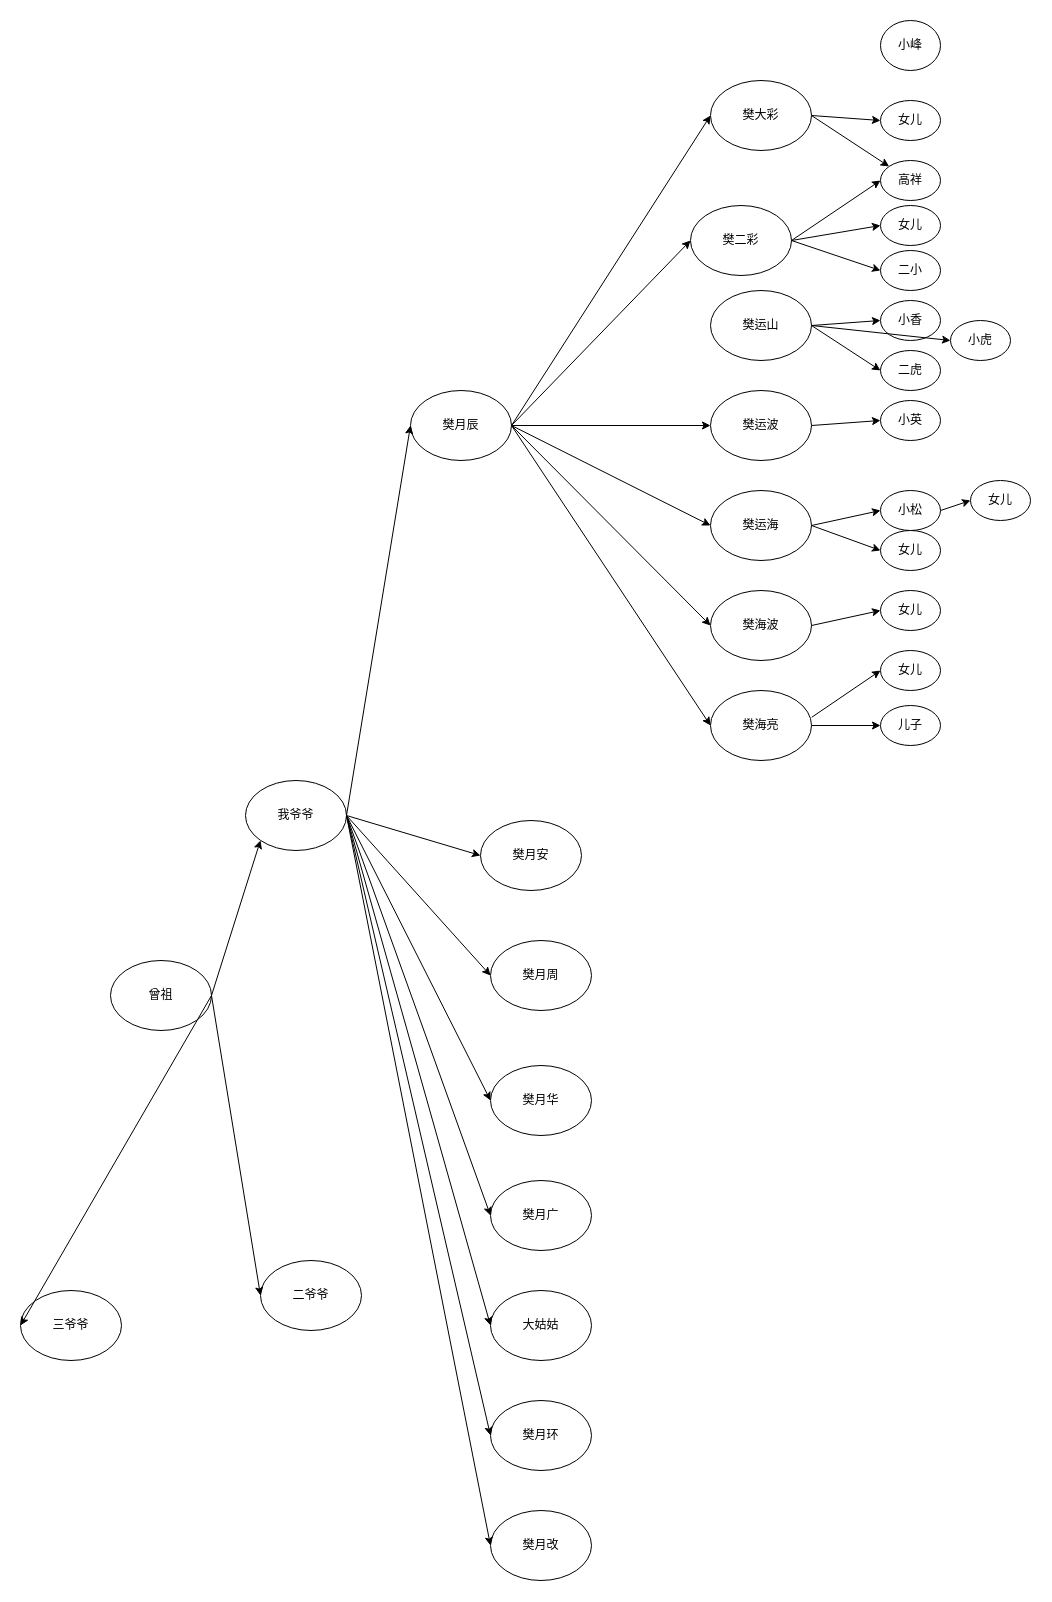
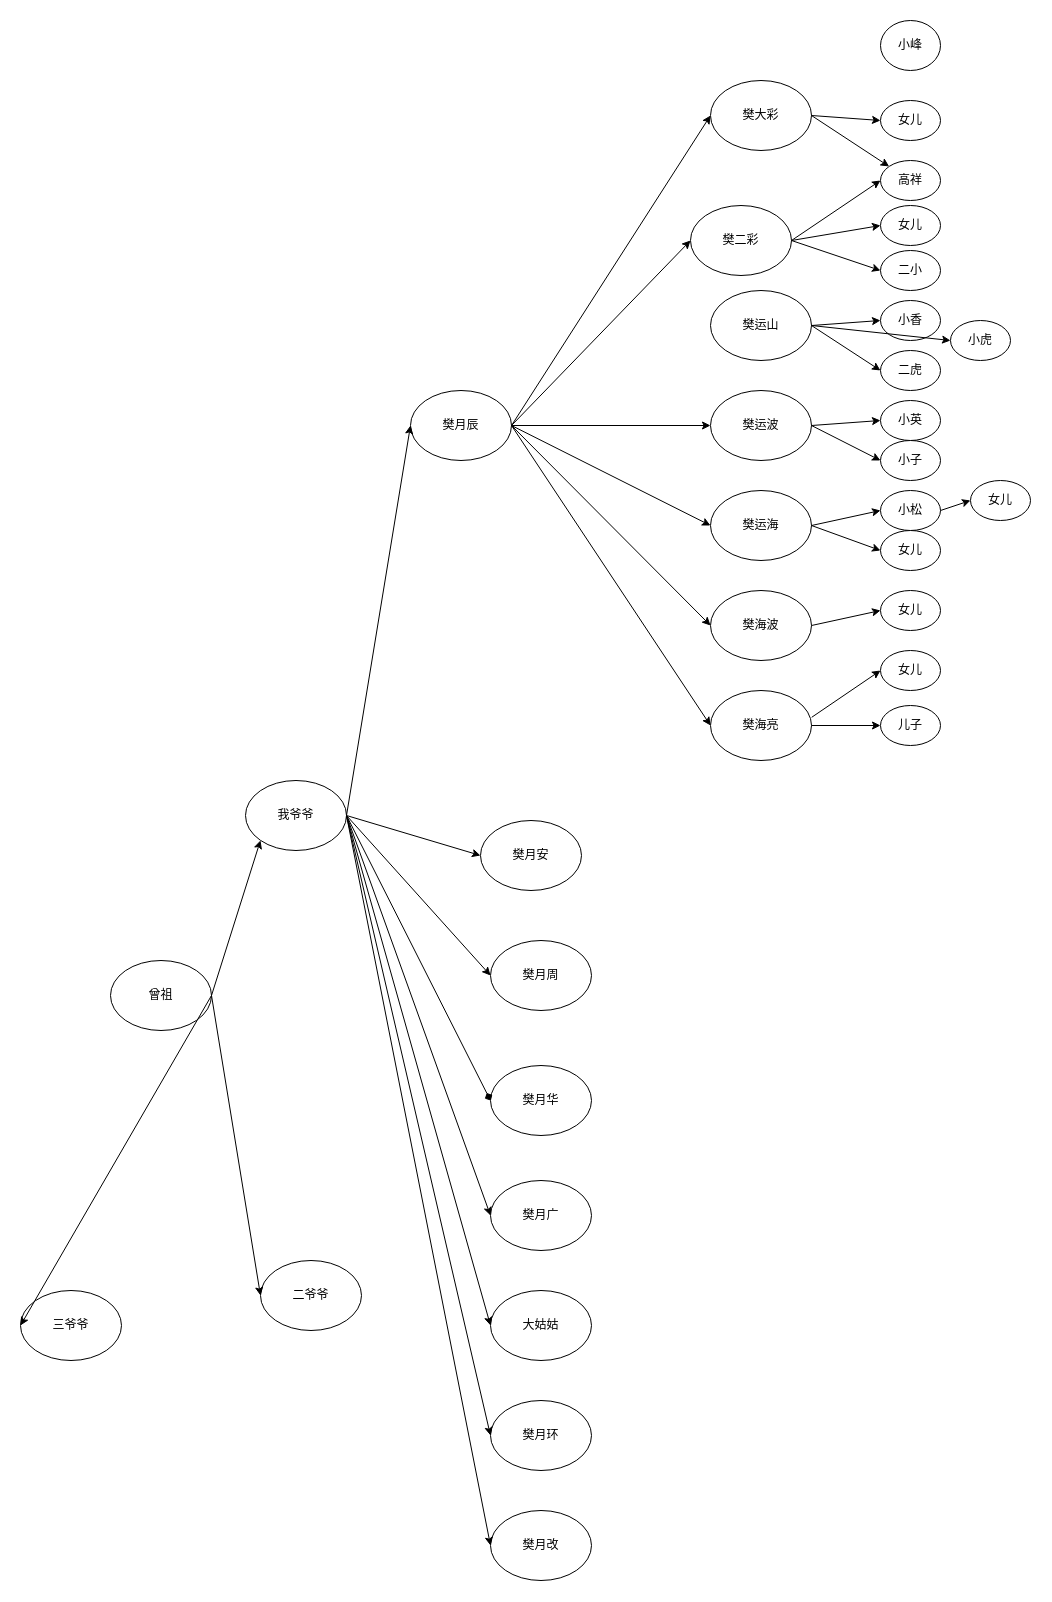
+ <mxCell id="55" value="" style="endArrow=classic;html=1;rounded=0;exitX=1;exitY=0.5;exitDx=0;exitDy=0;entryX=0;entryY=0.5;entryDx=0;entryDy=0;" parent="1" source="26" target="53" edge="1"><mxGeometry width="50" height="50" relative="1" as="geometry"><mxPoint x="890" y="760" as="sourcePoint" /><mxPoint x="940" y="710" as="targetPoint" /></mxGeometry></mxCell>
+ <mxCell id="53" value="小子" style="ellipse;whiteSpace=wrap;html=1;rounded=0;shadow=0;comic=0;strokeWidth=1;fontFamily=Verdana;" parent="1" vertex="1"><mxGeometry x="880" y="440" width="60" height="40" as="geometry" /></mxCell>
- <mxCell id="18" value="" style="endArrow=classic;html=1;rounded=0;exitX=1;exitY=0.5;exitDx=0;exitDy=0;entryX=0;entryY=0.5;entryDx=0;entryDy=0;" parent="1" source="3" target="11" edge="1"><mxGeometry width="50" height="50" relative="1" as="geometry"><mxPoint x="930" y="1400" as="sourcePoint" /><mxPoint x="980" y="1350" as="targetPoint" /></mxGeometry></mxCell>
+ <mxCell id="18" value="" style="endArrow=diamond;html=1;rounded=0;exitX=1;exitY=0.5;exitDx=0;exitDy=0;entryX=0;entryY=0.5;entryDx=0;entryDy=0;" parent="1" source="3" target="11" edge="1"><mxGeometry width="50" height="50" relative="1" as="geometry"><mxPoint x="930" y="1400" as="sourcePoint" /><mxPoint x="980" y="1350" as="targetPoint" /></mxGeometry></mxCell>
